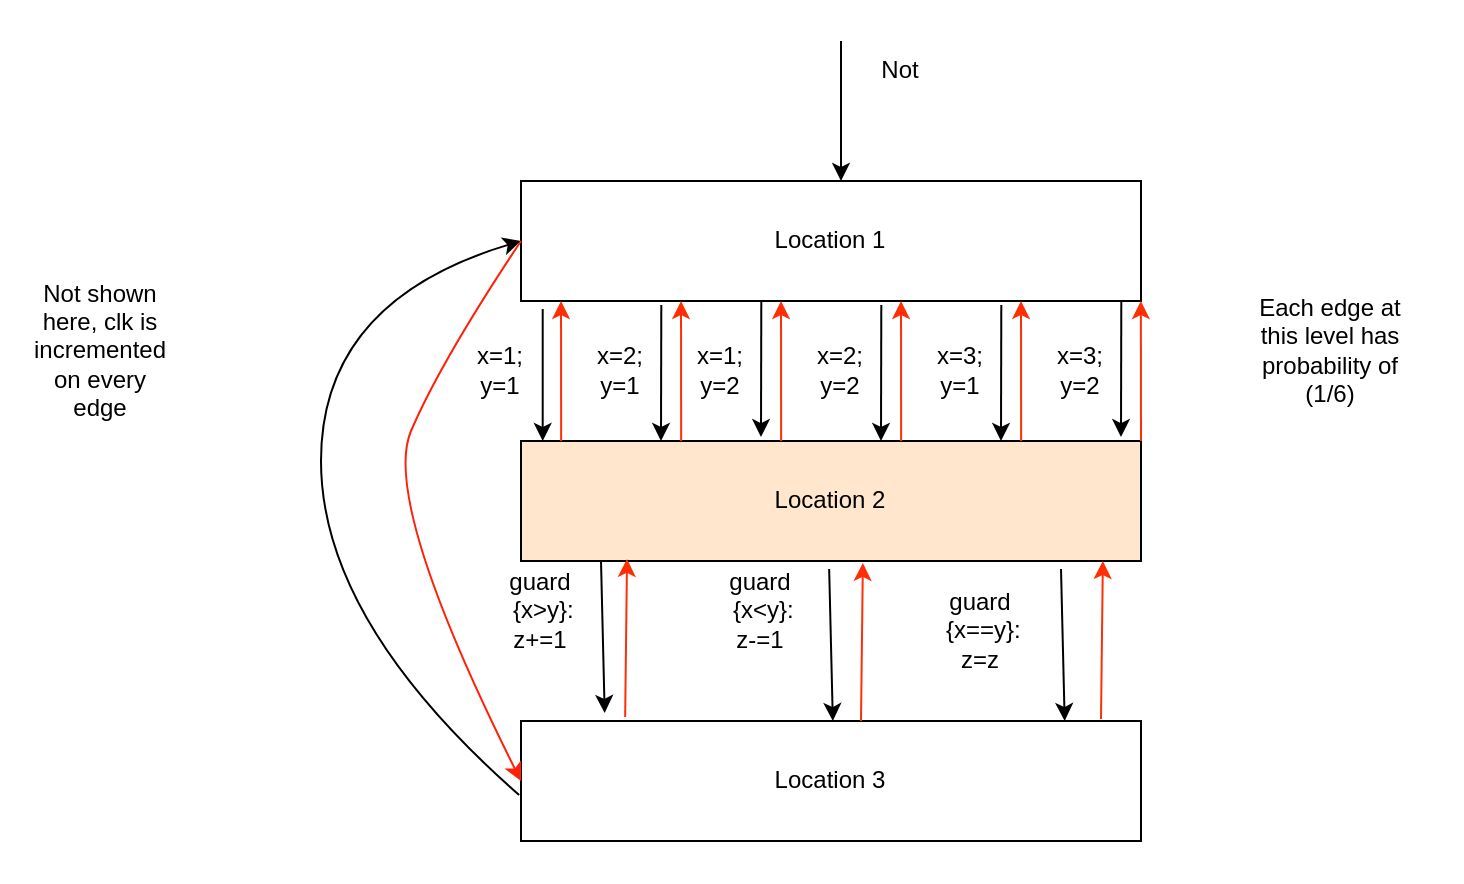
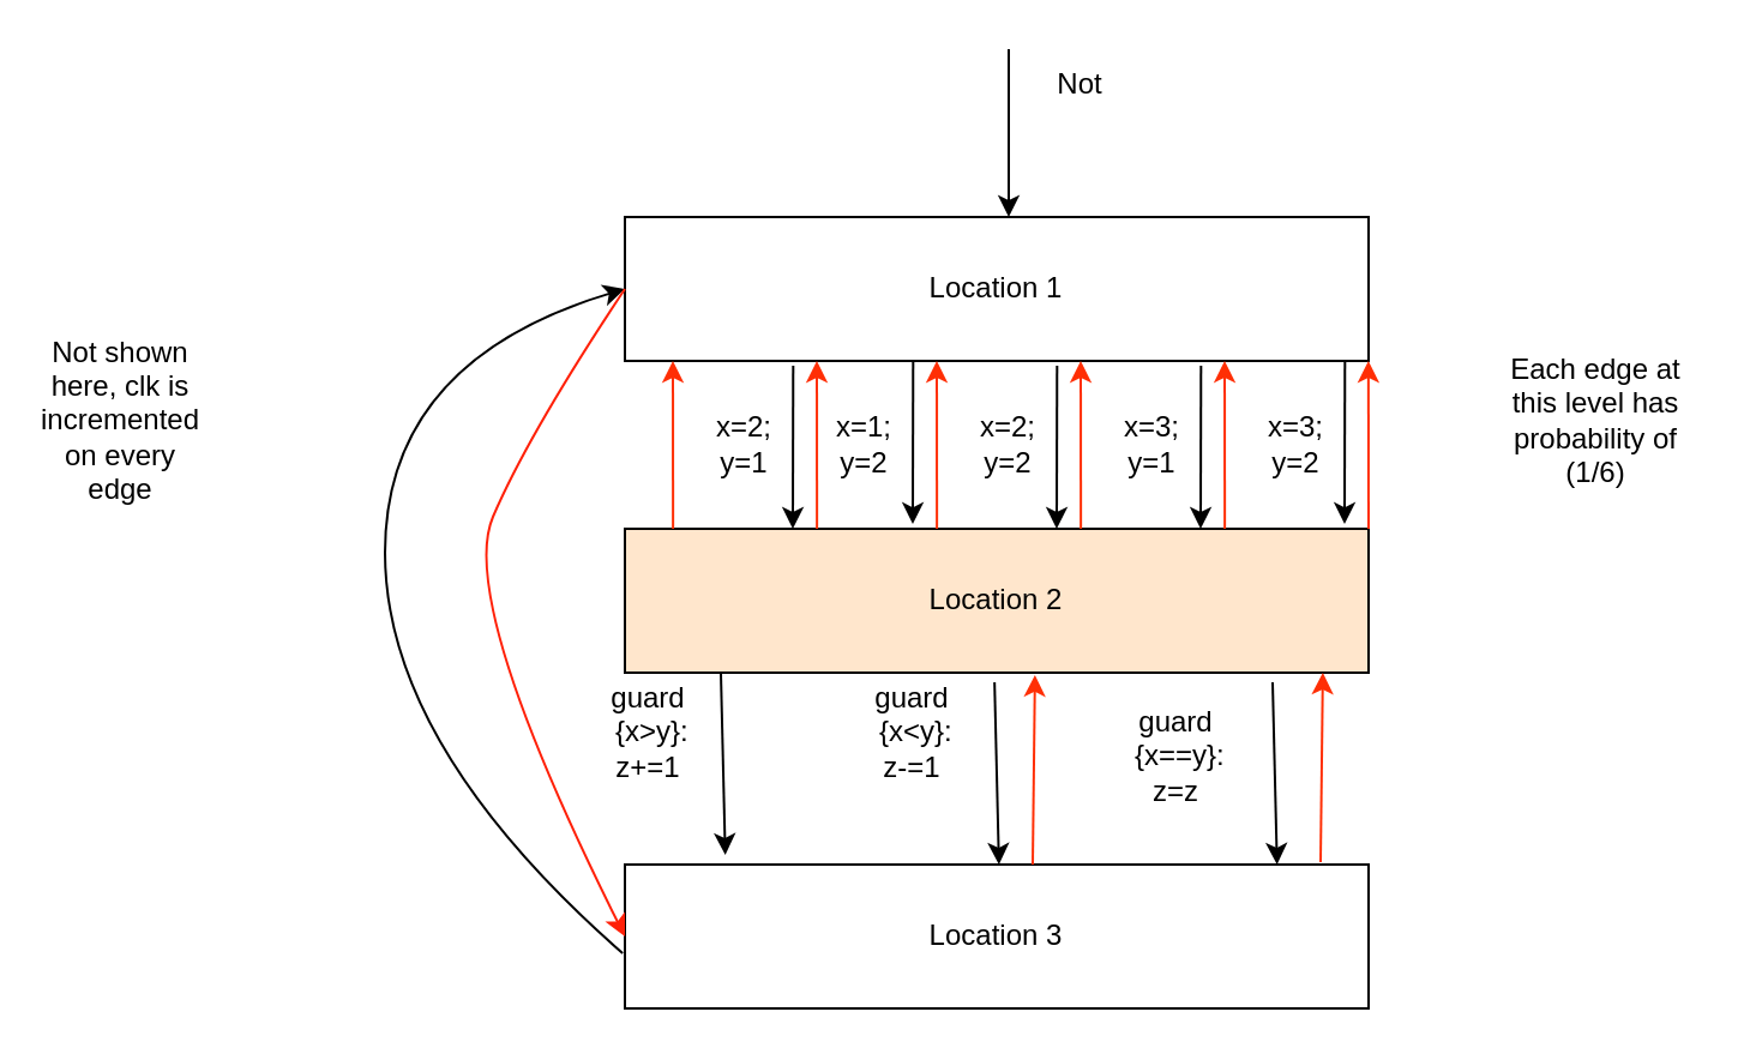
- <mxCell id="5" value="" style="endArrow=classic;html=1;rounded=0;exitX=0.035;exitY=1.067;exitDx=0;exitDy=0;exitPerimeter=0;entryX=0.035;entryY=0;entryDx=0;entryDy=0;entryPerimeter=0;" edge="1" parent="1" source="2" target="3"><mxGeometry width="50" height="50" relative="1" as="geometry"><mxPoint x="380" y="370" as="sourcePoint" /><mxPoint x="311" y="220" as="targetPoint" /></mxGeometry></mxCell>
- <mxCell id="12" value="x=1;&lt;br&gt;y=1" style="text;html=1;strokeColor=none;fillColor=none;align=center;verticalAlign=middle;whiteSpace=wrap;rounded=0;" vertex="1" parent="1"><mxGeometry x="220" y="170" width="60" height="30" as="geometry" /></mxCell>
- <mxCell id="29" value="" style="endArrow=classic;html=1;rounded=0;exitX=0.168;exitY=-0.033;exitDx=0;exitDy=0;exitPerimeter=0;entryX=0.171;entryY=0.983;entryDx=0;entryDy=0;entryPerimeter=0;strokeColor=#FF2F05;" edge="1" parent="1" source="4" target="3"><mxGeometry width="50" height="50" relative="1" as="geometry"><mxPoint x="310" y="290" as="sourcePoint" /><mxPoint x="311.85" y="365.98" as="targetPoint" /></mxGeometry></mxCell>
